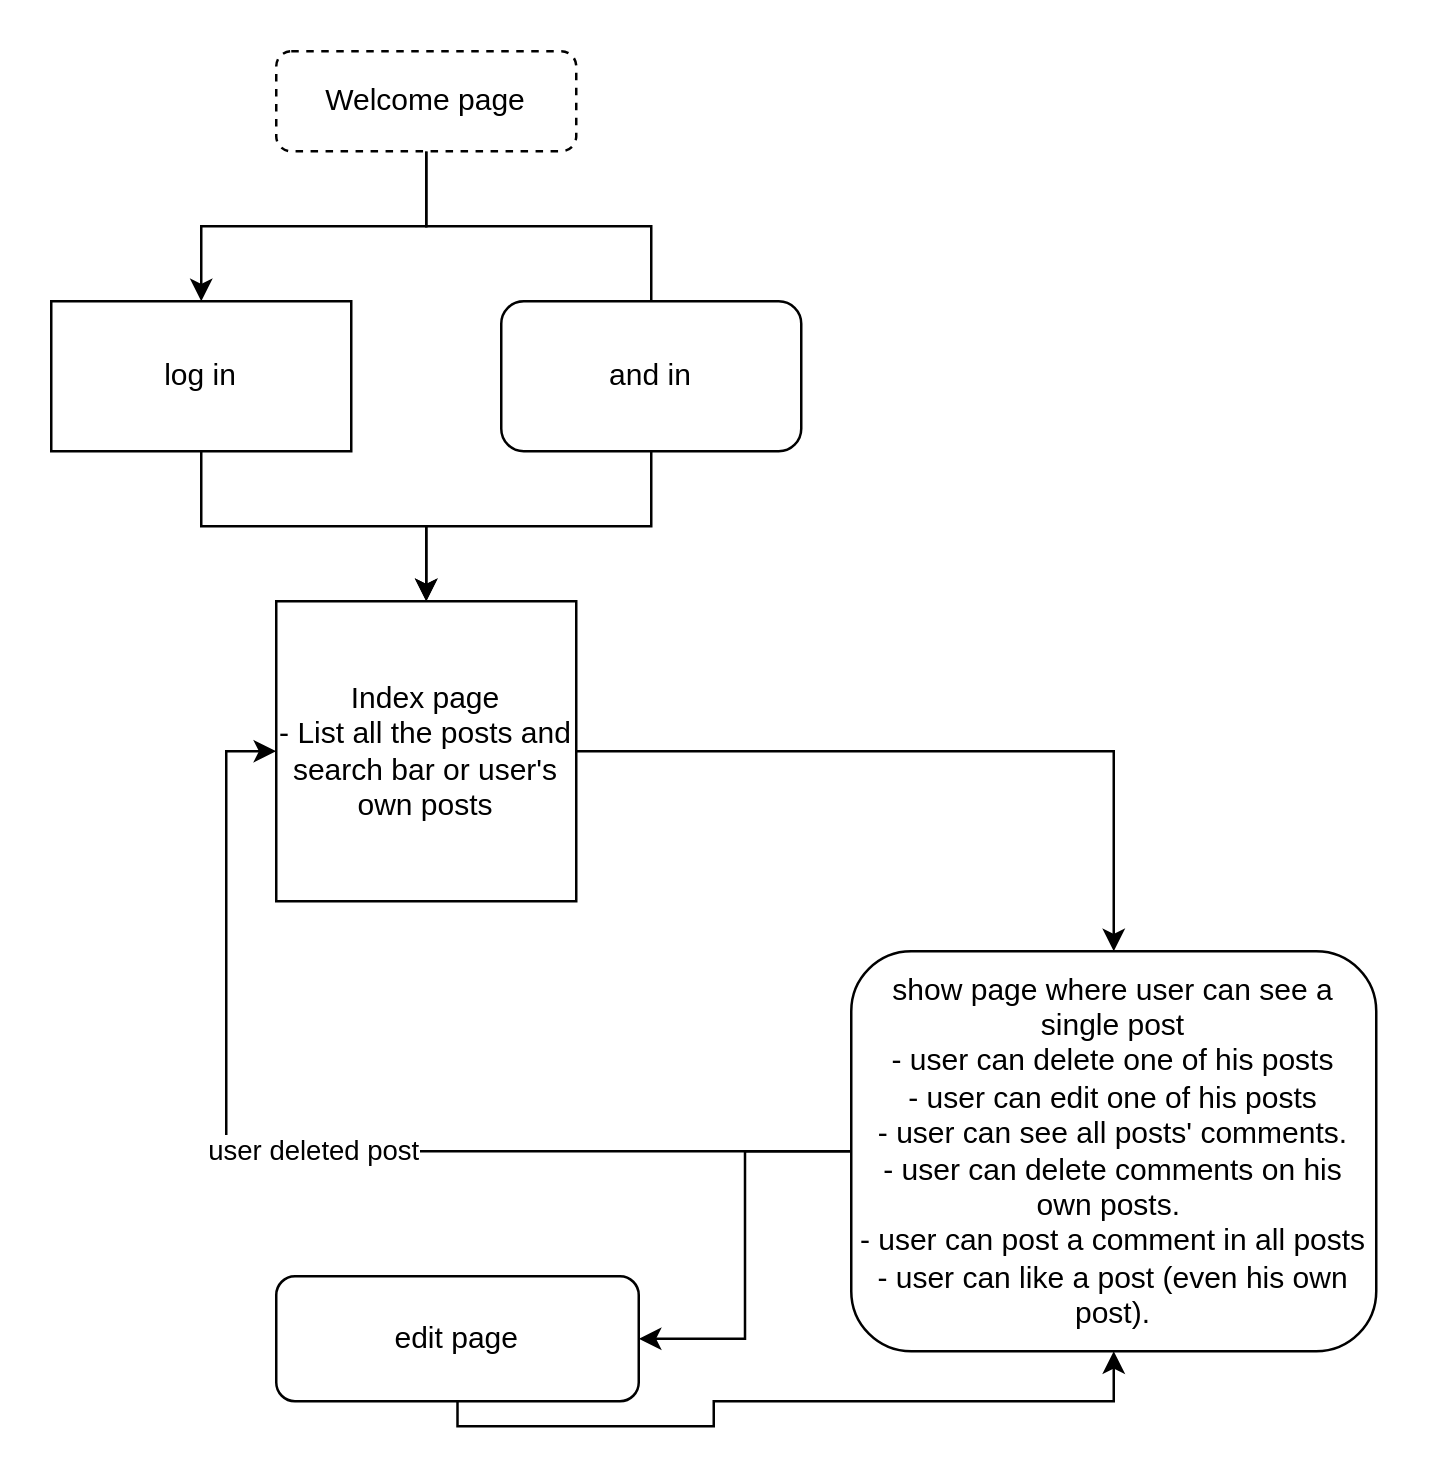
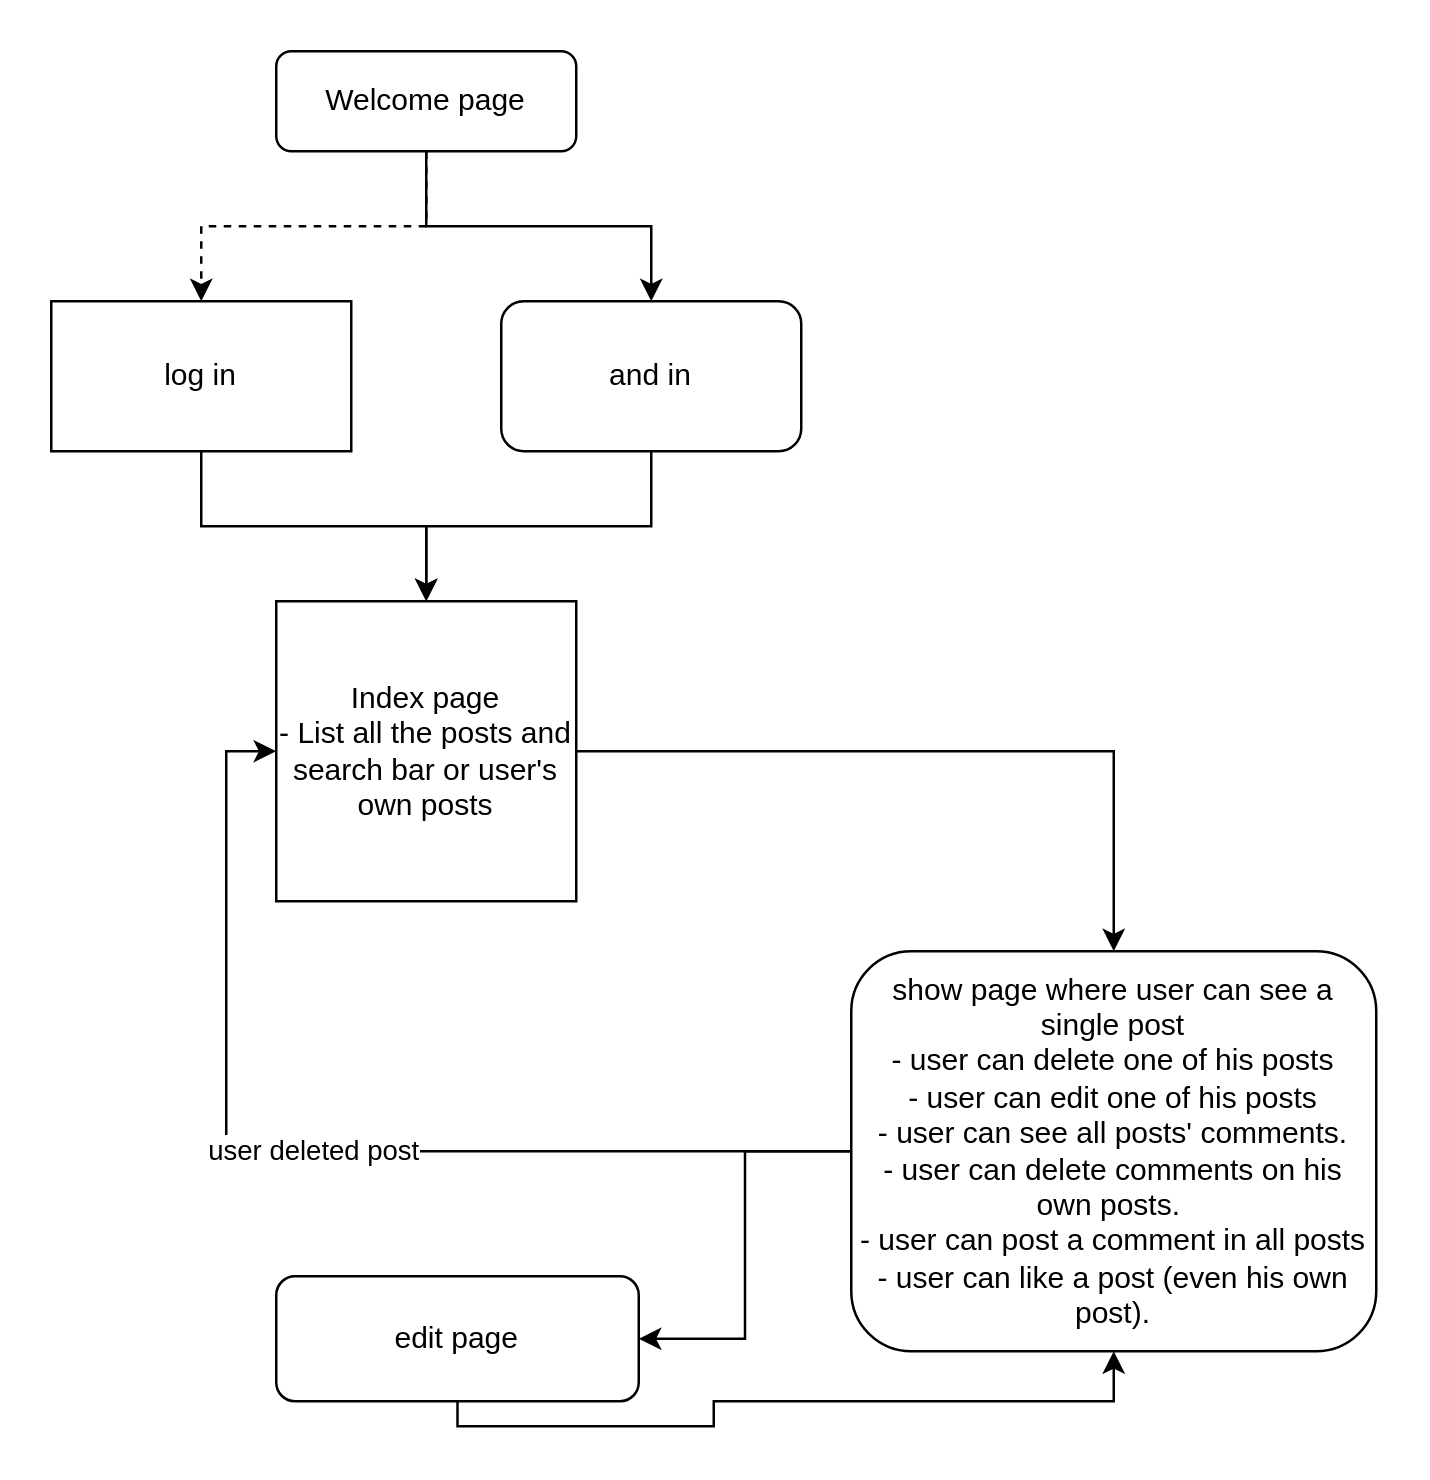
- <mxCell id="4" value="Welcome page" style="rounded=1;whiteSpace=wrap;html=1;fontSize=12;glass=0;strokeWidth=1;shadow=0;dashed=1;" parent="1" vertex="1"><mxGeometry x="110" y="20" width="120" height="40" as="geometry" /></mxCell>
+ <mxCell id="4" value="Welcome page" style="rounded=1;whiteSpace=wrap;html=1;fontSize=12;glass=0;strokeWidth=1;shadow=0;" parent="1" vertex="1"><mxGeometry x="110" y="20" width="120" height="40" as="geometry" /></mxCell>
- <mxCell id="2" style="edgeStyle=orthogonalEdgeStyle;rounded=0;orthogonalLoop=1;jettySize=auto;html=1;entryX=0.5;entryY=0;entryDx=0;entryDy=0;" edge="1" parent="1" source="4" target="6"><mxGeometry relative="1" as="geometry" /></mxCell>
+ <mxCell id="2" style="edgeStyle=orthogonalEdgeStyle;rounded=0;orthogonalLoop=1;jettySize=auto;html=1;entryX=0.5;entryY=0;entryDx=0;entryDy=0;dashed=1;" edge="1" parent="1" source="4" target="6"><mxGeometry relative="1" as="geometry" /></mxCell>
- <mxCell id="3" style="edgeStyle=orthogonalEdgeStyle;rounded=0;orthogonalLoop=1;jettySize=auto;html=1;endArrow=none;" edge="1" parent="1" source="4" target="8"><mxGeometry relative="1" as="geometry" /></mxCell>
+ <mxCell id="3" style="edgeStyle=orthogonalEdgeStyle;rounded=0;orthogonalLoop=1;jettySize=auto;html=1;" edge="1" parent="1" source="4" target="8"><mxGeometry relative="1" as="geometry" /></mxCell>
